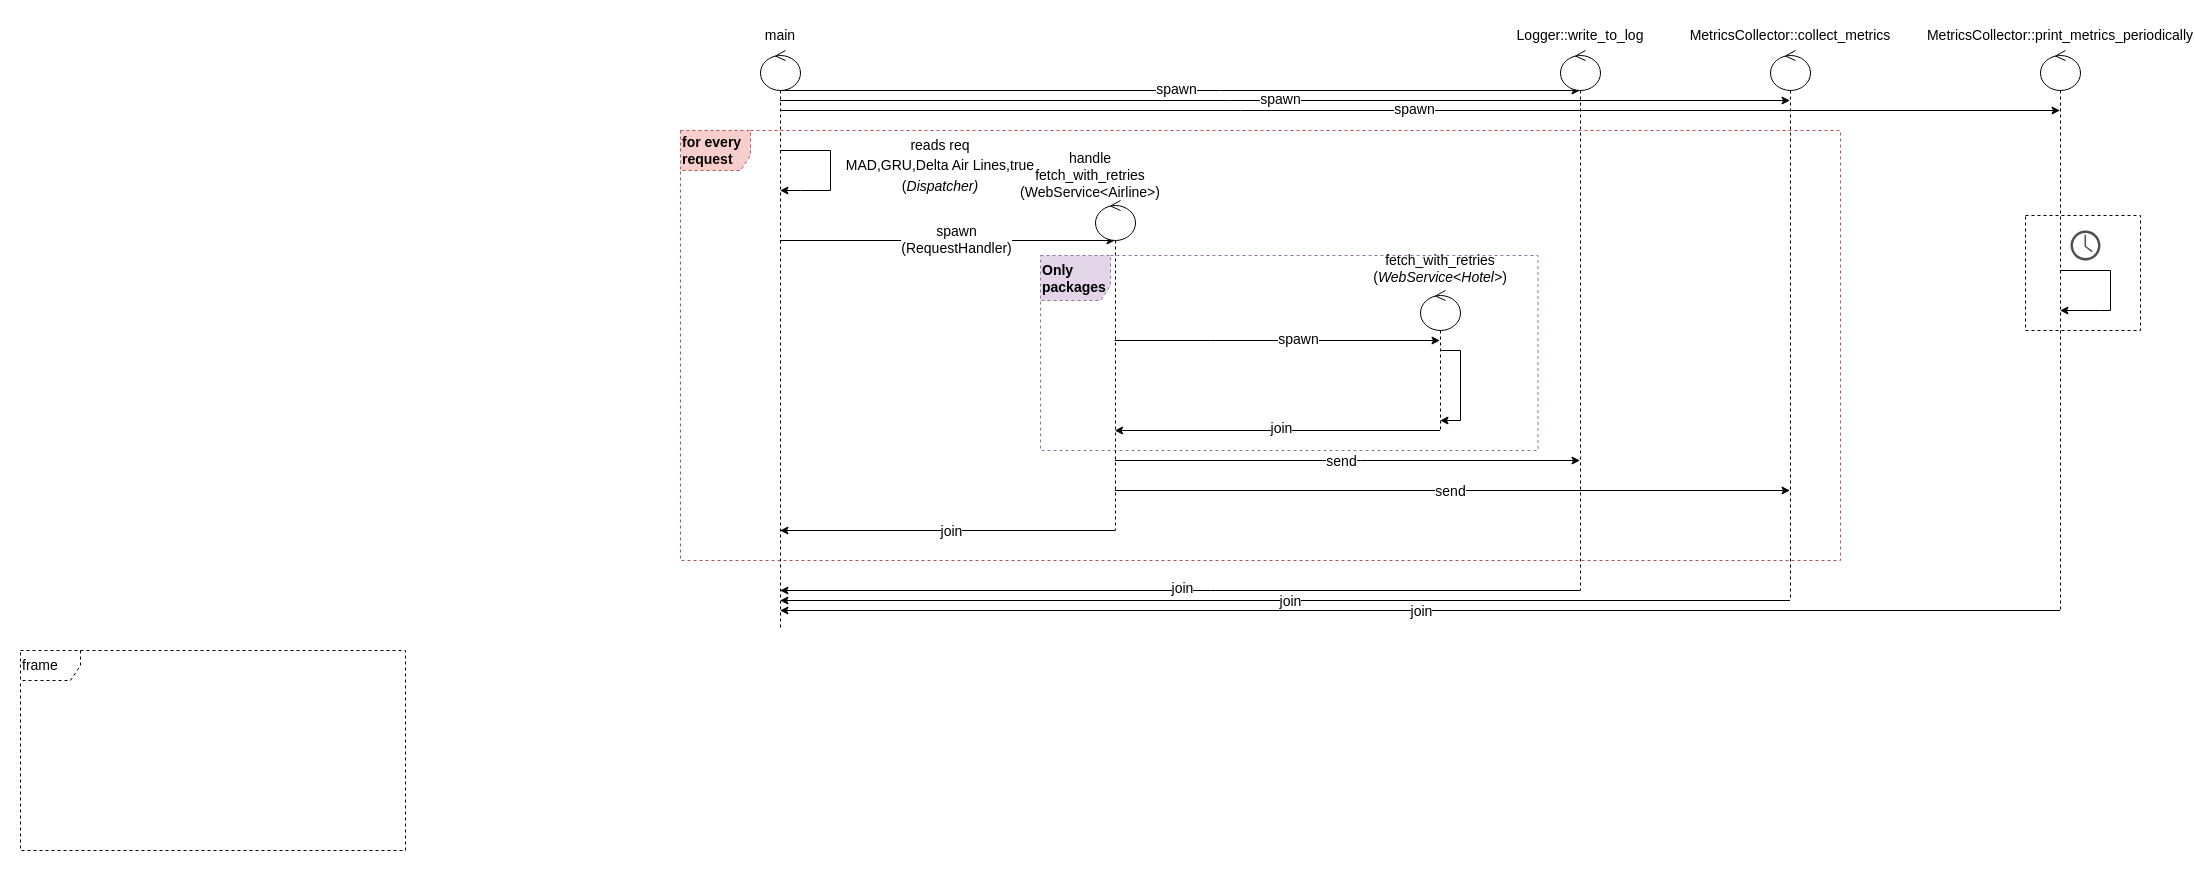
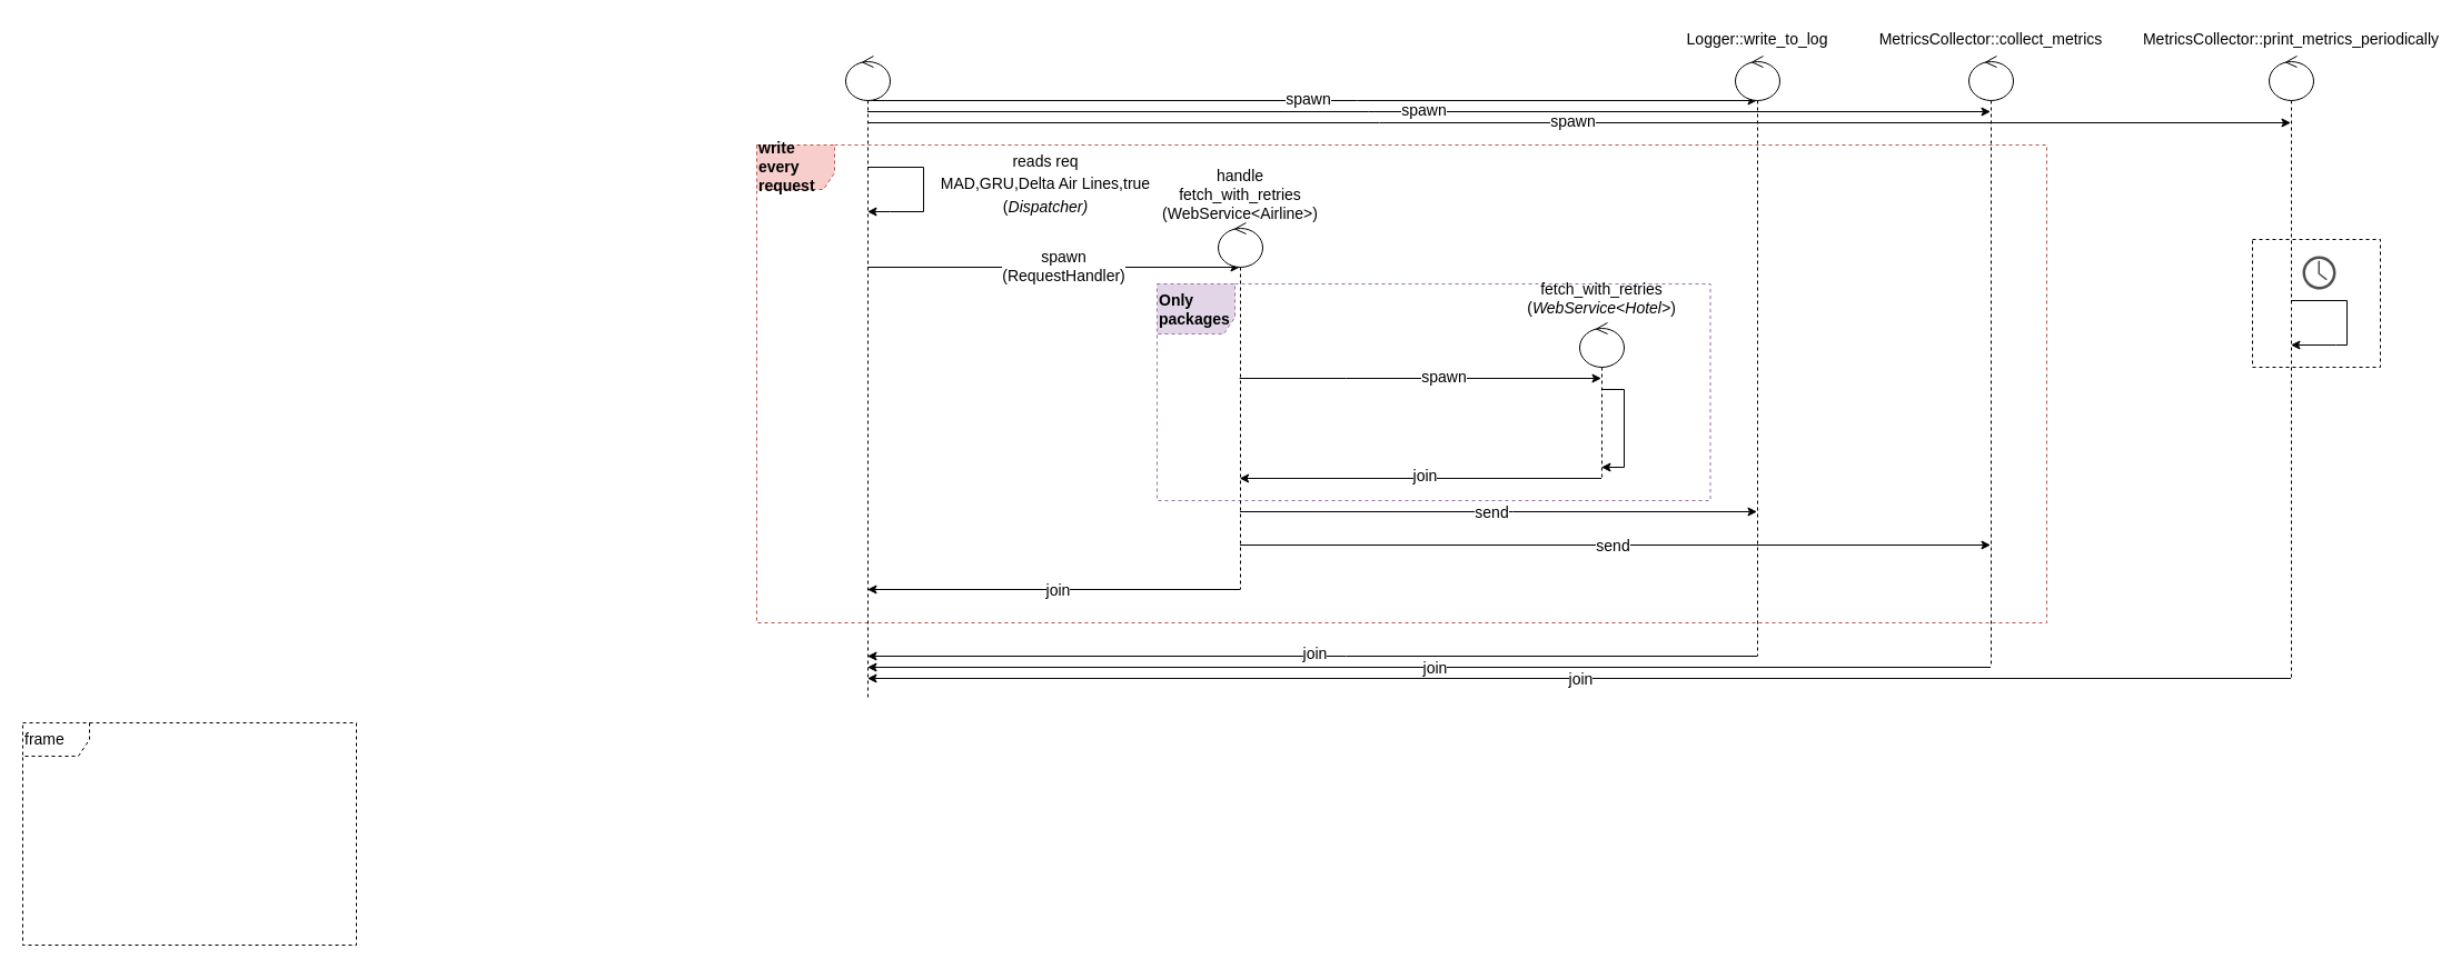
- <mxCell id="35" value="main" style="text;html=1;strokeColor=none;fillColor=none;align=center;verticalAlign=middle;whiteSpace=wrap;rounded=0;fontSize=14;" vertex="1" parent="1"><mxGeometry x="750" y="20" width="60" height="30" as="geometry" /></mxCell>
- <mxCell id="2" value="&lt;b style=&quot;text-align: center&quot;&gt;for every request&lt;/b&gt;" style="shape=umlFrame;whiteSpace=wrap;html=1;dashed=1;fontSize=14;align=left;width=70;height=40;fillColor=#f8cecc;strokeColor=#b85450;" vertex="1" parent="1"><mxGeometry x="680" y="130" width="1160" height="430" as="geometry" /></mxCell>
+ <mxCell id="2" value="&lt;b style=&quot;text-align: center&quot;&gt;write every request&lt;/b&gt;" style="shape=umlFrame;whiteSpace=wrap;html=1;dashed=1;fontSize=14;align=left;width=70;height=40;fillColor=#f8cecc;strokeColor=#b85450;" vertex="1" parent="1"><mxGeometry x="680" y="130" width="1160" height="430" as="geometry" /></mxCell>
- <mxCell id="20" value="handle&lt;br&gt;fetch_with_retries&lt;br&gt;(WebService&amp;lt;Airline&amp;gt;)" style="text;html=1;strokeColor=none;fillColor=none;align=center;verticalAlign=middle;whiteSpace=wrap;rounded=0;fontSize=14;" vertex="1" parent="1"><mxGeometry x="1060" y="160" width="60" height="30" as="geometry" /></mxCell>
+ <mxCell id="20" value="handle&lt;br&gt;fetch_with_retries&lt;br&gt;(WebService&amp;lt;Airline&amp;gt;)" style="text;html=1;strokeColor=none;fillColor=none;align=center;verticalAlign=middle;whiteSpace=wrap;rounded=0;fontSize=14;" vertex="1" parent="1"><mxGeometry x="1085" y="160" width="60" height="30" as="geometry" /></mxCell>
- <mxCell id="4" value="frame" style="shape=umlFrame;whiteSpace=wrap;html=1;dashed=1;fontSize=14;align=left;" vertex="1" parent="1"><mxGeometry x="20" y="650" width="385" height="200" as="geometry" /></mxCell>
+ <mxCell id="4" value="frame" style="shape=umlFrame;whiteSpace=wrap;html=1;dashed=1;fontSize=14;align=left;" vertex="1" parent="1"><mxGeometry x="20" y="650" width="300" height="200" as="geometry" /></mxCell>
